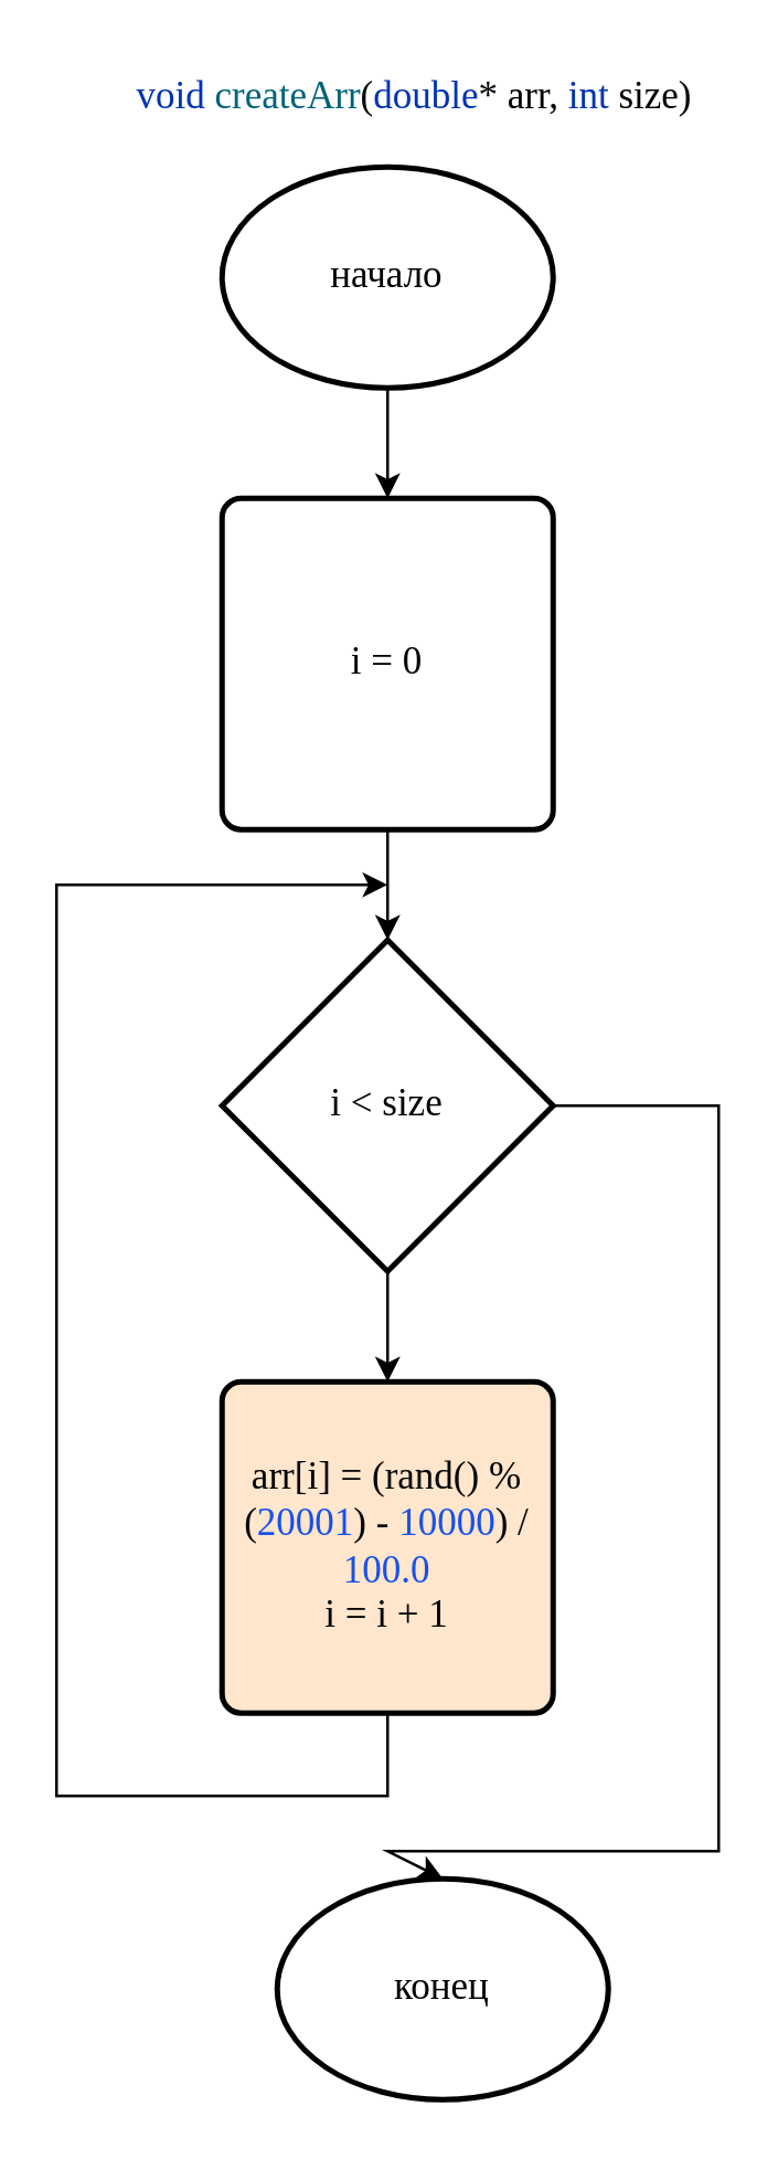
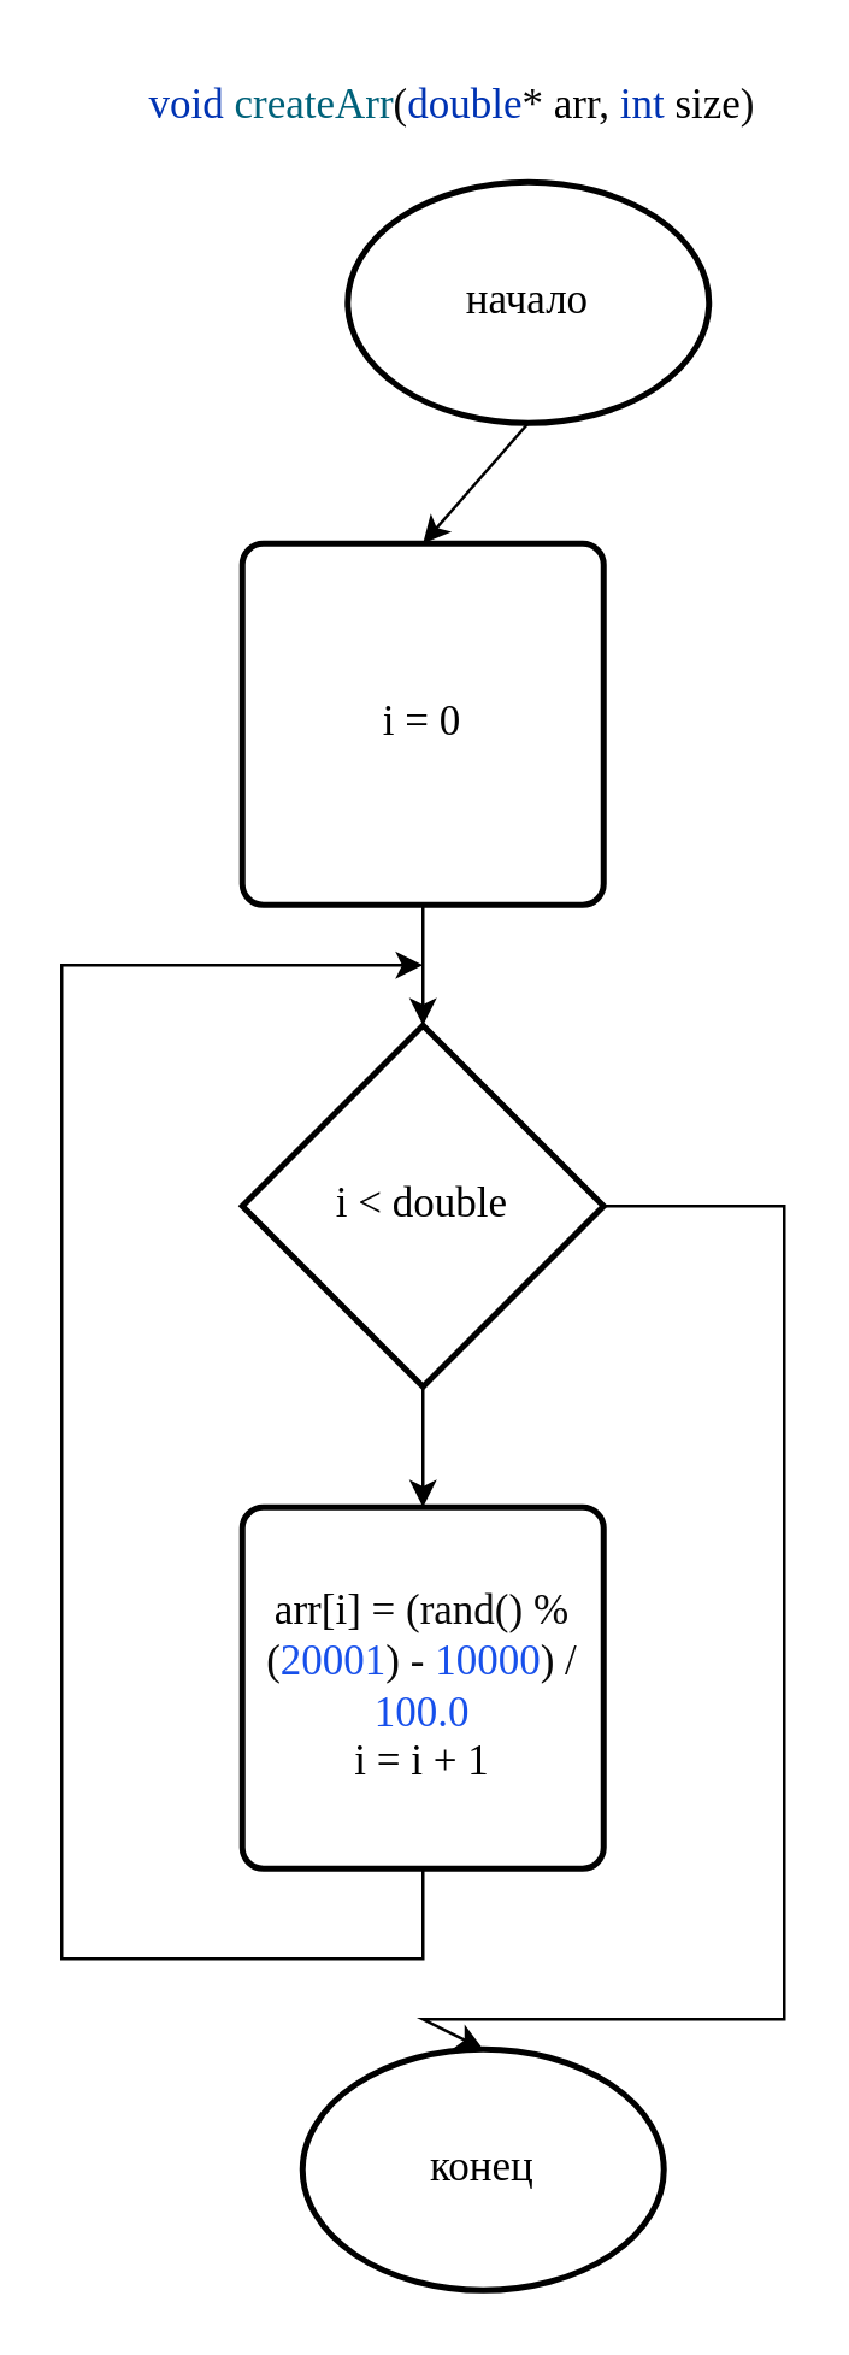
- <mxCell id="2" value="начало" style="strokeWidth=2;html=1;shape=mxgraph.flowchart.start_1;whiteSpace=wrap;fontFamily=Times New Roman;fontSize=14;fontColor=#000000;labelBackgroundColor=none;" parent="1" vertex="1"><mxGeometry x="80" y="60" width="120" height="80" as="geometry" /></mxCell>
+ <mxCell id="2" value="начало" style="strokeWidth=2;html=1;shape=mxgraph.flowchart.start_1;whiteSpace=wrap;fontFamily=Times New Roman;fontSize=14;fontColor=#000000;labelBackgroundColor=none;" parent="1" vertex="1"><mxGeometry x="115" y="60" width="120" height="80" as="geometry" /></mxCell>
- <mxCell id="4" value="i &amp;lt; size" style="strokeWidth=2;html=1;shape=mxgraph.flowchart.decision;whiteSpace=wrap;fontFamily=Times New Roman;fontSize=14;fontColor=#000000;labelBackgroundColor=none;" parent="1" vertex="1"><mxGeometry x="80" y="340" width="120" height="120" as="geometry" /></mxCell>
+ <mxCell id="4" value="i &amp;lt; double" style="strokeWidth=2;html=1;shape=mxgraph.flowchart.decision;whiteSpace=wrap;fontFamily=Times New Roman;fontSize=14;fontColor=#000000;labelBackgroundColor=none;" parent="1" vertex="1"><mxGeometry x="80" y="340" width="120" height="120" as="geometry" /></mxCell>
- <mxCell id="5" value="&lt;div&gt;&lt;div style=&quot;color: rgb(8, 8, 8);&quot;&gt;&lt;div style=&quot;&quot;&gt;&lt;span style=&quot;color:#000000;&quot;&gt;arr&lt;/span&gt;[&lt;span style=&quot;color:#000000;&quot;&gt;i&lt;/span&gt;] = (rand() % (&lt;span style=&quot;color:#1750eb;&quot;&gt;20001&lt;/span&gt;) - &lt;span style=&quot;color:#1750eb;&quot;&gt;10000&lt;/span&gt;) / &lt;span style=&quot;color:#1750eb;&quot;&gt;100.0&lt;/span&gt;&lt;/div&gt;&lt;/div&gt;&lt;/div&gt;i = i + 1" style="rounded=1;whiteSpace=wrap;html=1;absoluteArcSize=1;arcSize=14;strokeWidth=2;fontFamily=Times New Roman;fontSize=14;fontColor=#000000;labelBackgroundColor=none;fillColor=#ffe6cc;" parent="1" vertex="1"><mxGeometry x="80" y="500" width="120" height="120" as="geometry" /></mxCell>
+ <mxCell id="5" value="&lt;div&gt;&lt;div style=&quot;color: rgb(8, 8, 8);&quot;&gt;&lt;div style=&quot;&quot;&gt;&lt;span style=&quot;color:#000000;&quot;&gt;arr&lt;/span&gt;[&lt;span style=&quot;color:#000000;&quot;&gt;i&lt;/span&gt;] = (rand() % (&lt;span style=&quot;color:#1750eb;&quot;&gt;20001&lt;/span&gt;) - &lt;span style=&quot;color:#1750eb;&quot;&gt;10000&lt;/span&gt;) / &lt;span style=&quot;color:#1750eb;&quot;&gt;100.0&lt;/span&gt;&lt;/div&gt;&lt;/div&gt;&lt;/div&gt;i = i + 1" style="rounded=1;whiteSpace=wrap;html=1;absoluteArcSize=1;arcSize=14;strokeWidth=2;fontFamily=Times New Roman;fontSize=14;fontColor=#000000;labelBackgroundColor=none;" parent="1" vertex="1"><mxGeometry x="80" y="500" width="120" height="120" as="geometry" /></mxCell>
